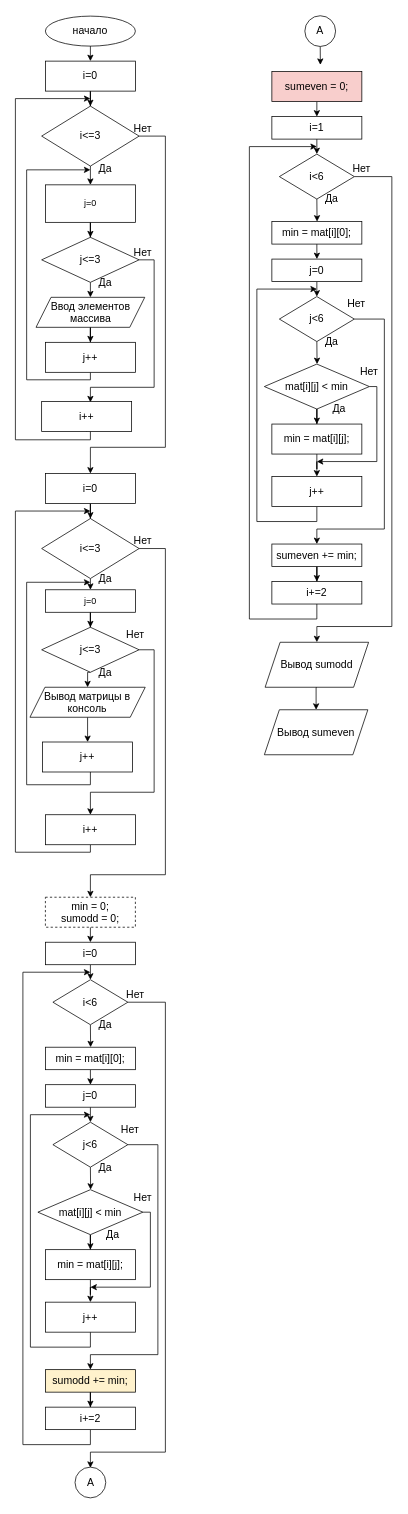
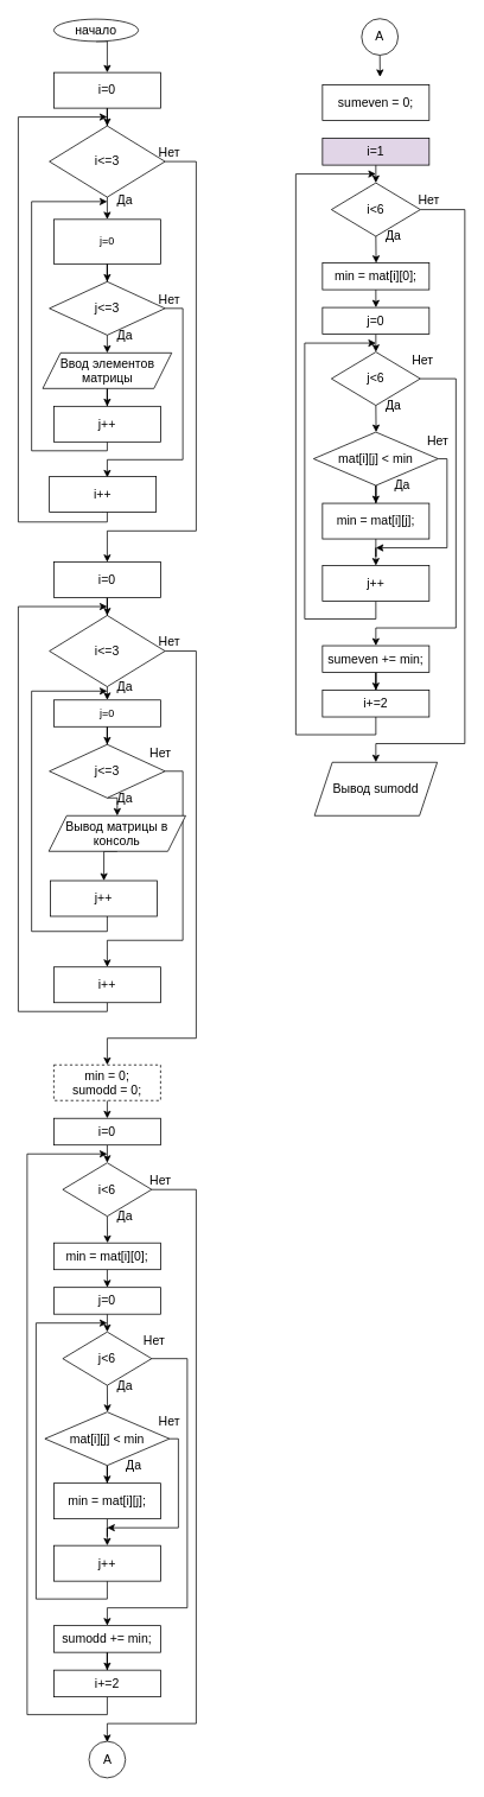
- <mxCell id="3" value="начало" style="ellipse;whiteSpace=wrap;html=1;fontSize=14;" parent="1" vertex="1"><mxGeometry x="60" y="21" width="120" height="40" as="geometry" /></mxCell>
+ <mxCell id="3" value="начало" style="ellipse;whiteSpace=wrap;html=1;fontSize=14;" parent="1" vertex="1"><mxGeometry x="60" y="21" width="95" height="25" as="geometry" /></mxCell>
- <mxCell id="75" value="sumeven = 0;" style="rounded=0;whiteSpace=wrap;html=1;fontSize=14;fillColor=#f8cecc;" parent="1" vertex="1"><mxGeometry x="362" y="95" width="120" height="40" as="geometry" /></mxCell>
+ <mxCell id="75" value="sumeven = 0;" style="rounded=0;whiteSpace=wrap;html=1;fontSize=14;" parent="1" vertex="1"><mxGeometry x="362" y="95" width="120" height="40" as="geometry" /></mxCell>
- <mxCell id="74" style="edgeStyle=orthogonalEdgeStyle;rounded=0;orthogonalLoop=1;jettySize=auto;html=1;exitX=0.5;exitY=1;exitDx=0;exitDy=0;entryX=0.5;entryY=0;entryDx=0;entryDy=0;fontSize=14;" parent="1" source="75" target="77" edge="1"><mxGeometry relative="1" as="geometry" /></mxCell>
- <mxCell id="77" value="i=1" style="rounded=0;whiteSpace=wrap;html=1;fontSize=14;" parent="1" vertex="1"><mxGeometry x="362" y="155" width="120" height="30" as="geometry" /></mxCell>
+ <mxCell id="77" value="i=1" style="rounded=0;whiteSpace=wrap;html=1;fontSize=14;fillColor=#e1d5e7;" parent="1" vertex="1"><mxGeometry x="362" y="155" width="120" height="30" as="geometry" /></mxCell>
- <mxCell id="15" value="Ввод элементов массива" style="shape=parallelogram;perimeter=parallelogramPerimeter;whiteSpace=wrap;html=1;fixedSize=1;fontSize=14;" parent="1" vertex="1"><mxGeometry x="47.5" y="396" width="145" height="40" as="geometry" /></mxCell>
+ <mxCell id="15" value="Ввод элементов матрицы" style="shape=parallelogram;perimeter=parallelogramPerimeter;whiteSpace=wrap;html=1;fixedSize=1;fontSize=14;" parent="1" vertex="1"><mxGeometry x="47.5" y="396" width="145" height="40" as="geometry" /></mxCell>
- <mxCell id="39" value="Вывод матрицы в консоль" style="shape=parallelogram;perimeter=parallelogramPerimeter;whiteSpace=wrap;html=1;fixedSize=1;fontSize=14;" parent="1" vertex="1"><mxGeometry x="39.38" y="916" width="153.75" height="40" as="geometry" /></mxCell>
+ <mxCell id="39" value="Вывод матрицы в консоль" style="shape=parallelogram;perimeter=parallelogramPerimeter;whiteSpace=wrap;html=1;fixedSize=1;fontSize=14;" parent="1" vertex="1"><mxGeometry x="54.38" y="916" width="153.75" height="40" as="geometry" /></mxCell>
- <mxCell id="105" style="edgeStyle=orthogonalEdgeStyle;rounded=0;orthogonalLoop=1;jettySize=auto;html=1;exitX=0.5;exitY=1;exitDx=0;exitDy=0;entryX=0.5;entryY=0;entryDx=0;entryDy=0;fontSize=14;" parent="1" source="106" target="107" edge="1"><mxGeometry relative="1" as="geometry" /></mxCell>
- <mxCell id="107" value="Вывод sumeven" style="shape=parallelogram;perimeter=parallelogramPerimeter;whiteSpace=wrap;html=1;fixedSize=1;fontSize=14;" parent="1" vertex="1"><mxGeometry x="352" y="946" width="138" height="60" as="geometry" /></mxCell>
- <mxCell id="67" value="sumodd += min;" style="rounded=0;whiteSpace=wrap;html=1;fontSize=14;fillColor=#fff2cc;" parent="1" vertex="1"><mxGeometry x="60" y="1826" width="120" height="30" as="geometry" /></mxCell>
+ <mxCell id="67" value="sumodd += min;" style="rounded=0;whiteSpace=wrap;html=1;fontSize=14;" parent="1" vertex="1"><mxGeometry x="60" y="1826" width="120" height="30" as="geometry" /></mxCell>
